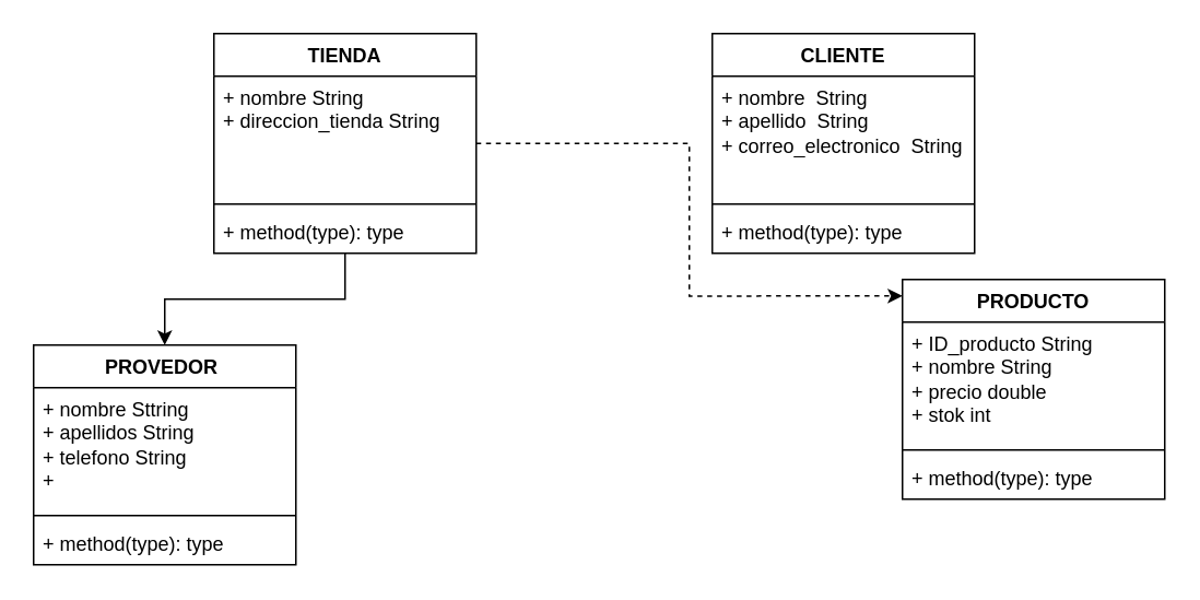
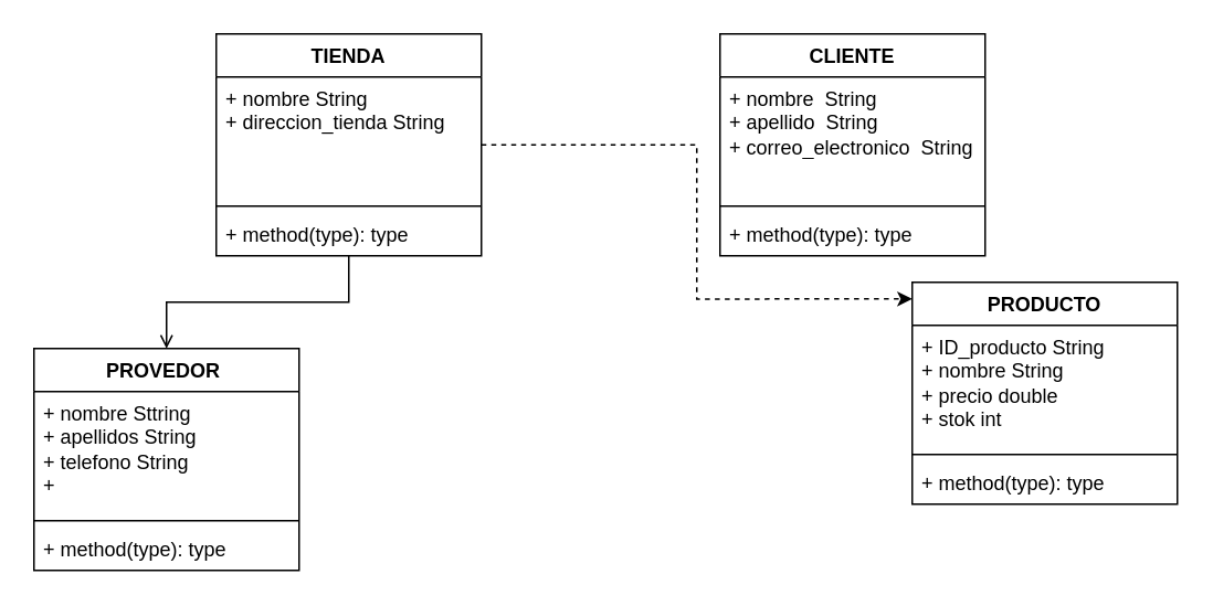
- <mxCell id="14" style="edgeStyle=orthogonalEdgeStyle;rounded=0;orthogonalLoop=1;jettySize=auto;html=1;entryX=0.5;entryY=0;entryDx=0;entryDy=0;" edge="1" parent="1" source="15" target="2"><mxGeometry relative="1" as="geometry" /></mxCell>
+ <mxCell id="14" style="edgeStyle=orthogonalEdgeStyle;rounded=0;orthogonalLoop=1;jettySize=auto;html=1;entryX=0.5;entryY=0;entryDx=0;entryDy=0;endArrow=open;" edge="1" parent="1" source="15" target="2"><mxGeometry relative="1" as="geometry" /></mxCell>
